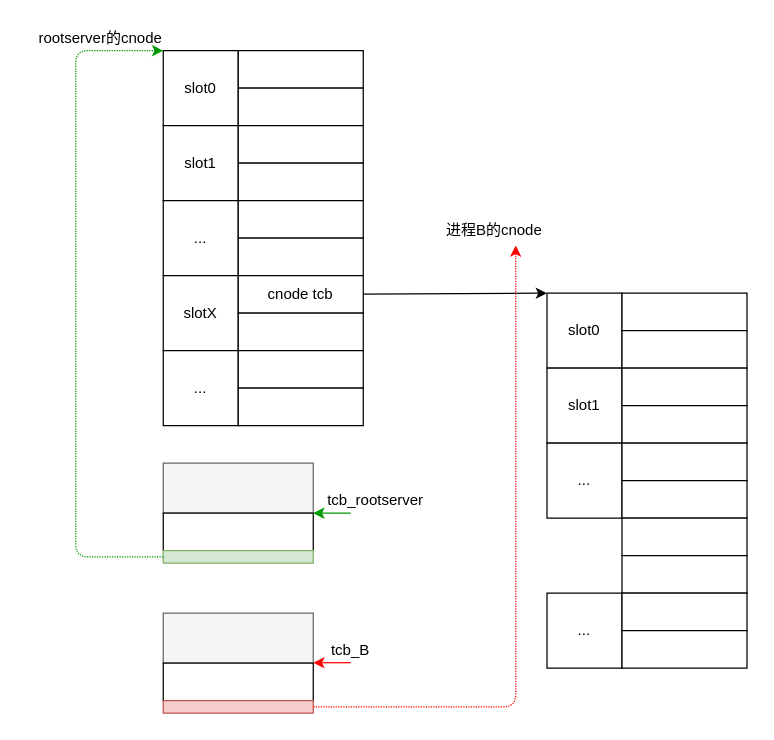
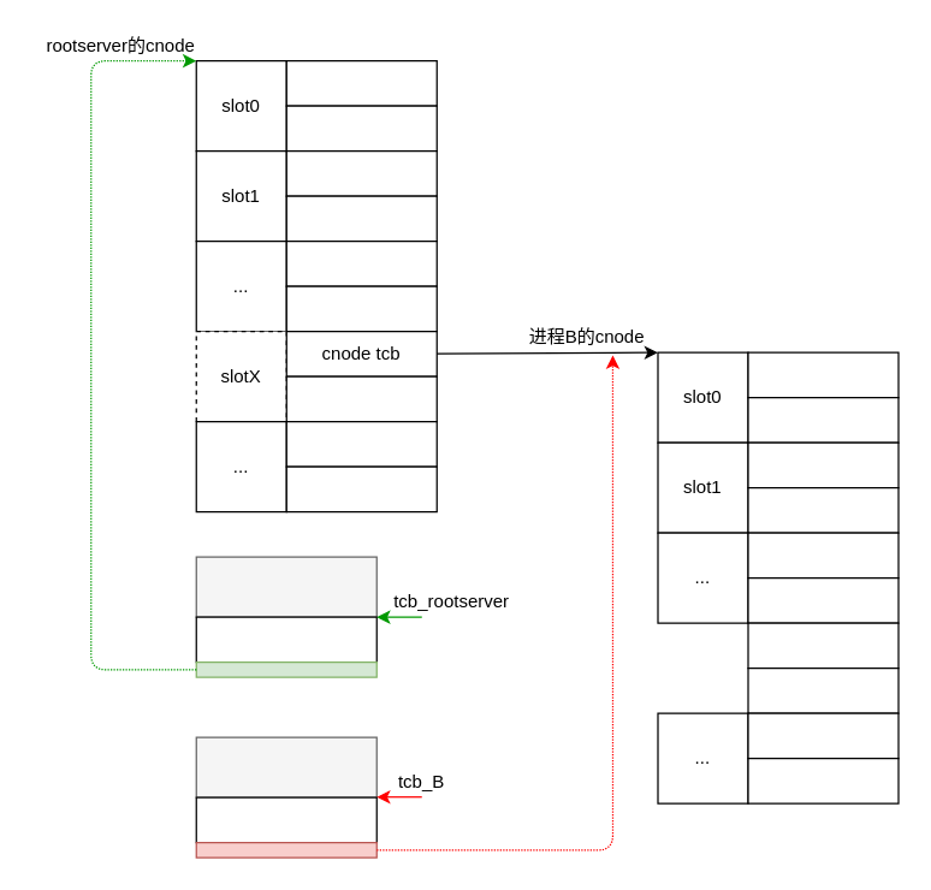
- <mxCell id="33" value="进程B的cnode" style="text;html=1;strokeColor=none;fillColor=none;align=center;verticalAlign=middle;whiteSpace=wrap;rounded=0;" vertex="1" parent="1"><mxGeometry x="315" y="174" width="160" height="20" as="geometry" /></mxCell>
+ <mxCell id="33" value="进程B的cnode" style="text;html=1;strokeColor=none;fillColor=none;align=center;verticalAlign=middle;whiteSpace=wrap;rounded=0;" vertex="1" parent="1"><mxGeometry x="310" y="214" width="160" height="20" as="geometry" /></mxCell>
- <mxCell id="11" value="slotX" style="rounded=0;whiteSpace=wrap;html=1;" vertex="1" parent="1"><mxGeometry x="130" y="220" width="60" height="60" as="geometry" /></mxCell>
+ <mxCell id="11" value="slotX" style="rounded=0;whiteSpace=wrap;html=1;dashed=1;" vertex="1" parent="1"><mxGeometry x="130" y="220" width="60" height="60" as="geometry" /></mxCell>
